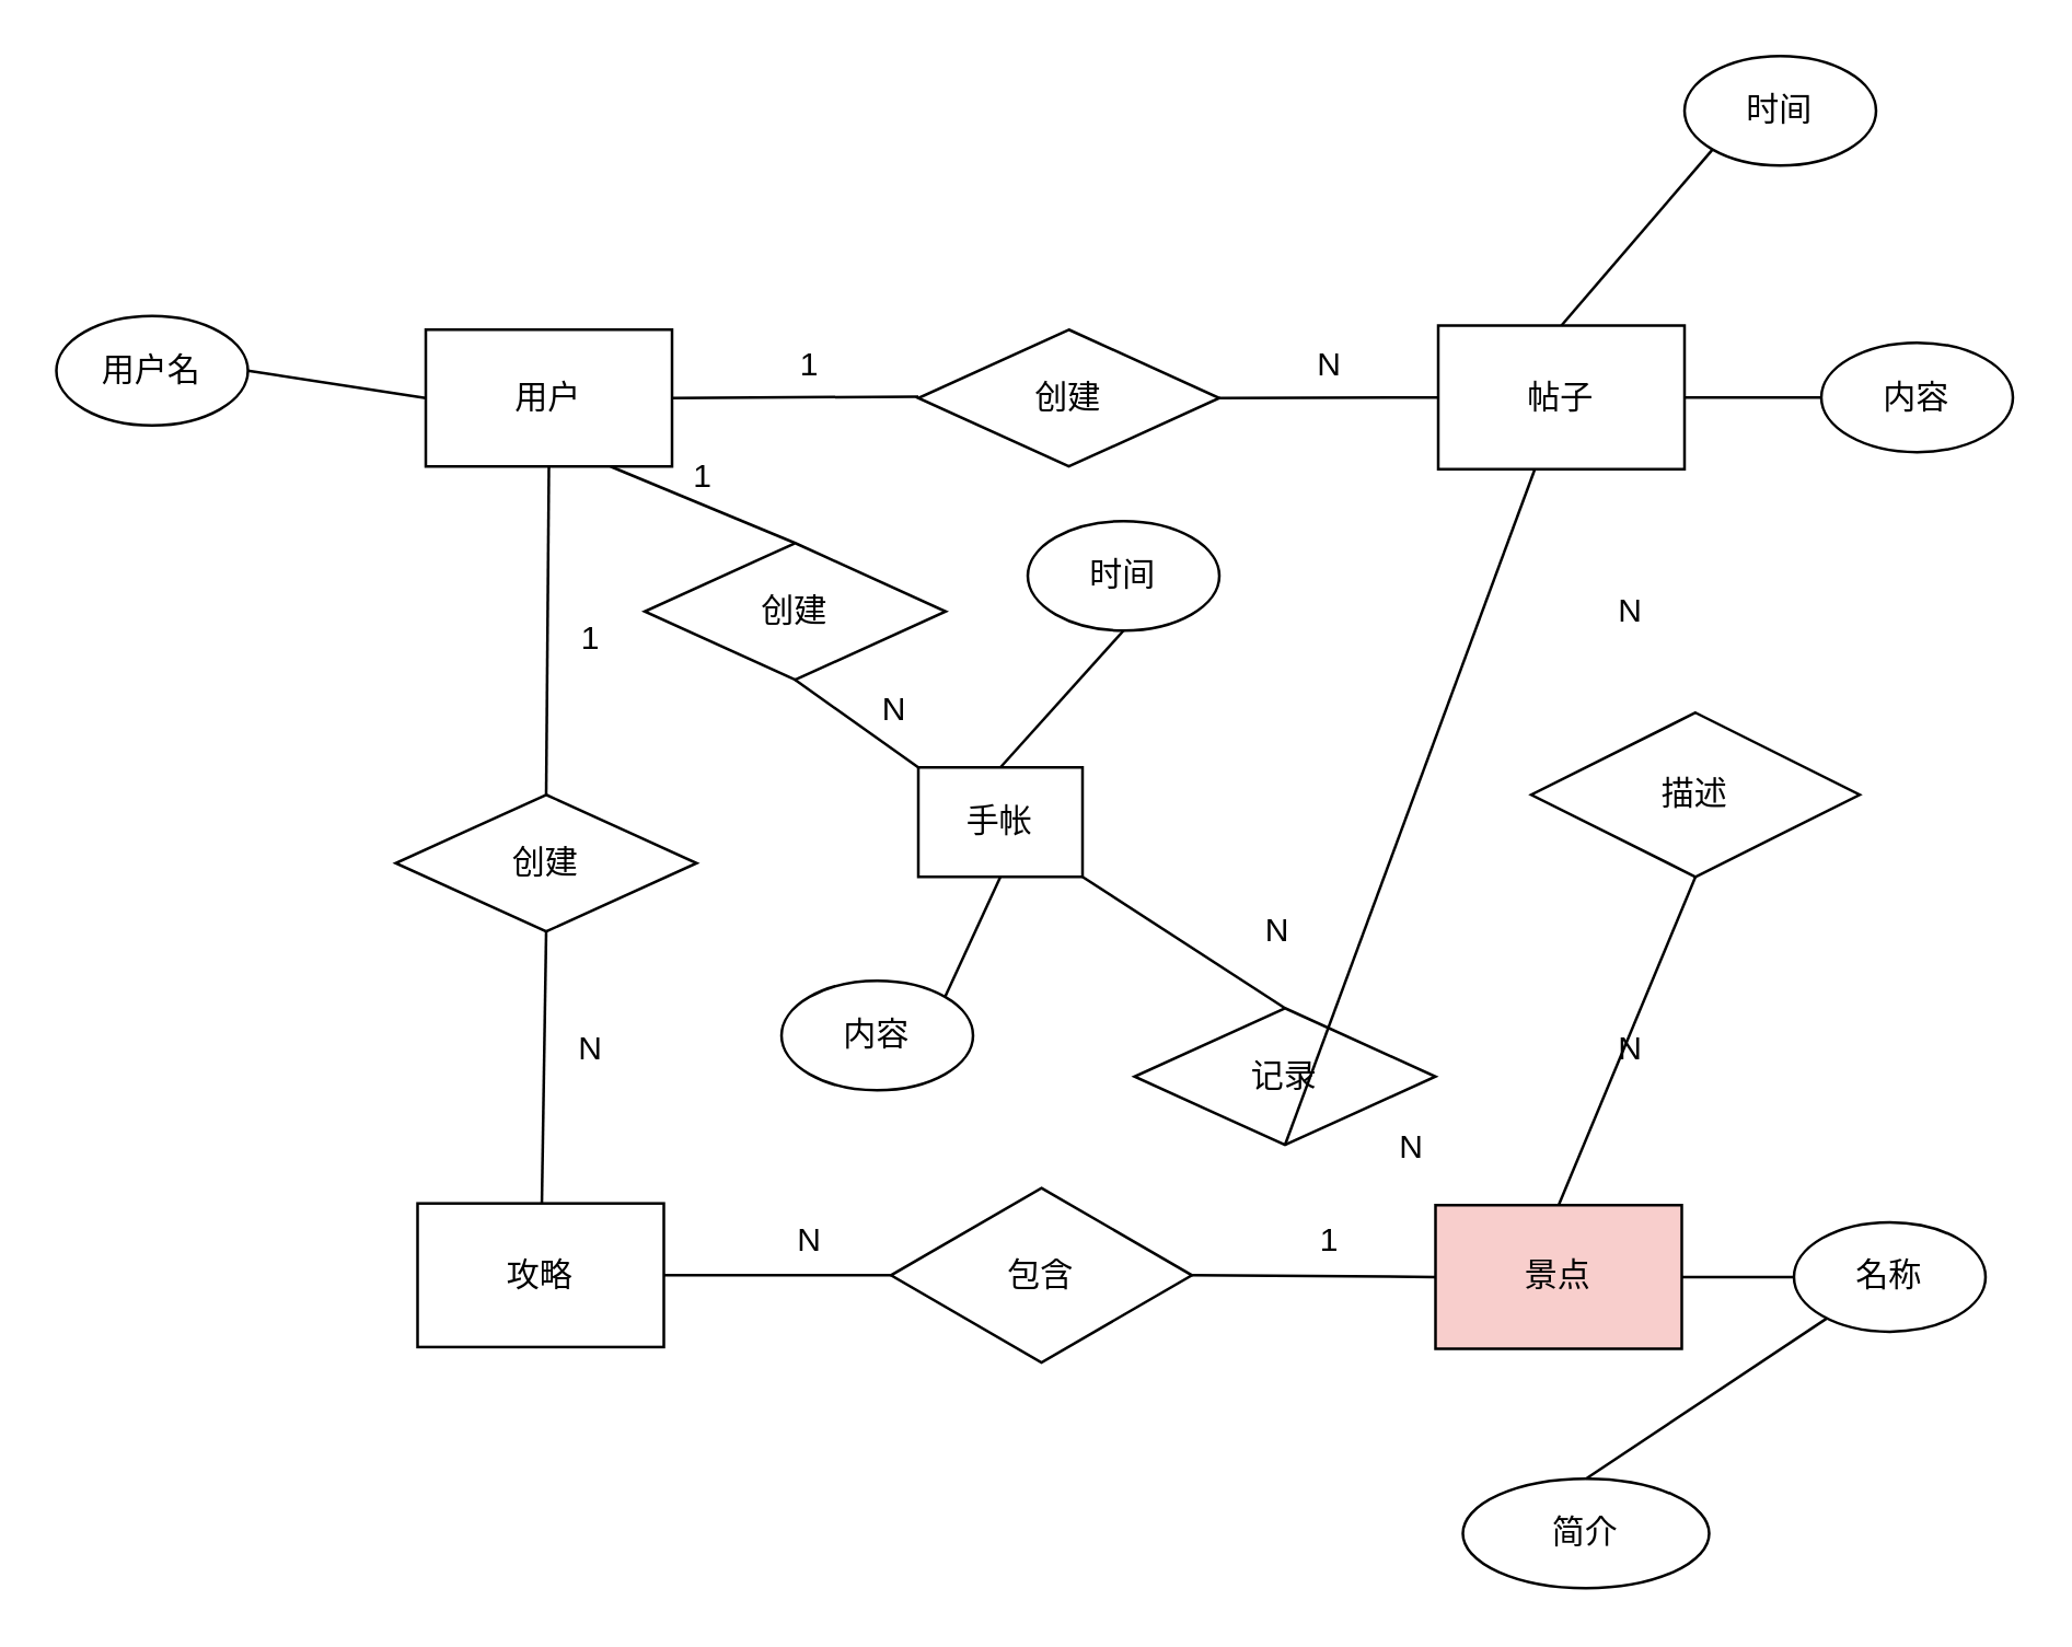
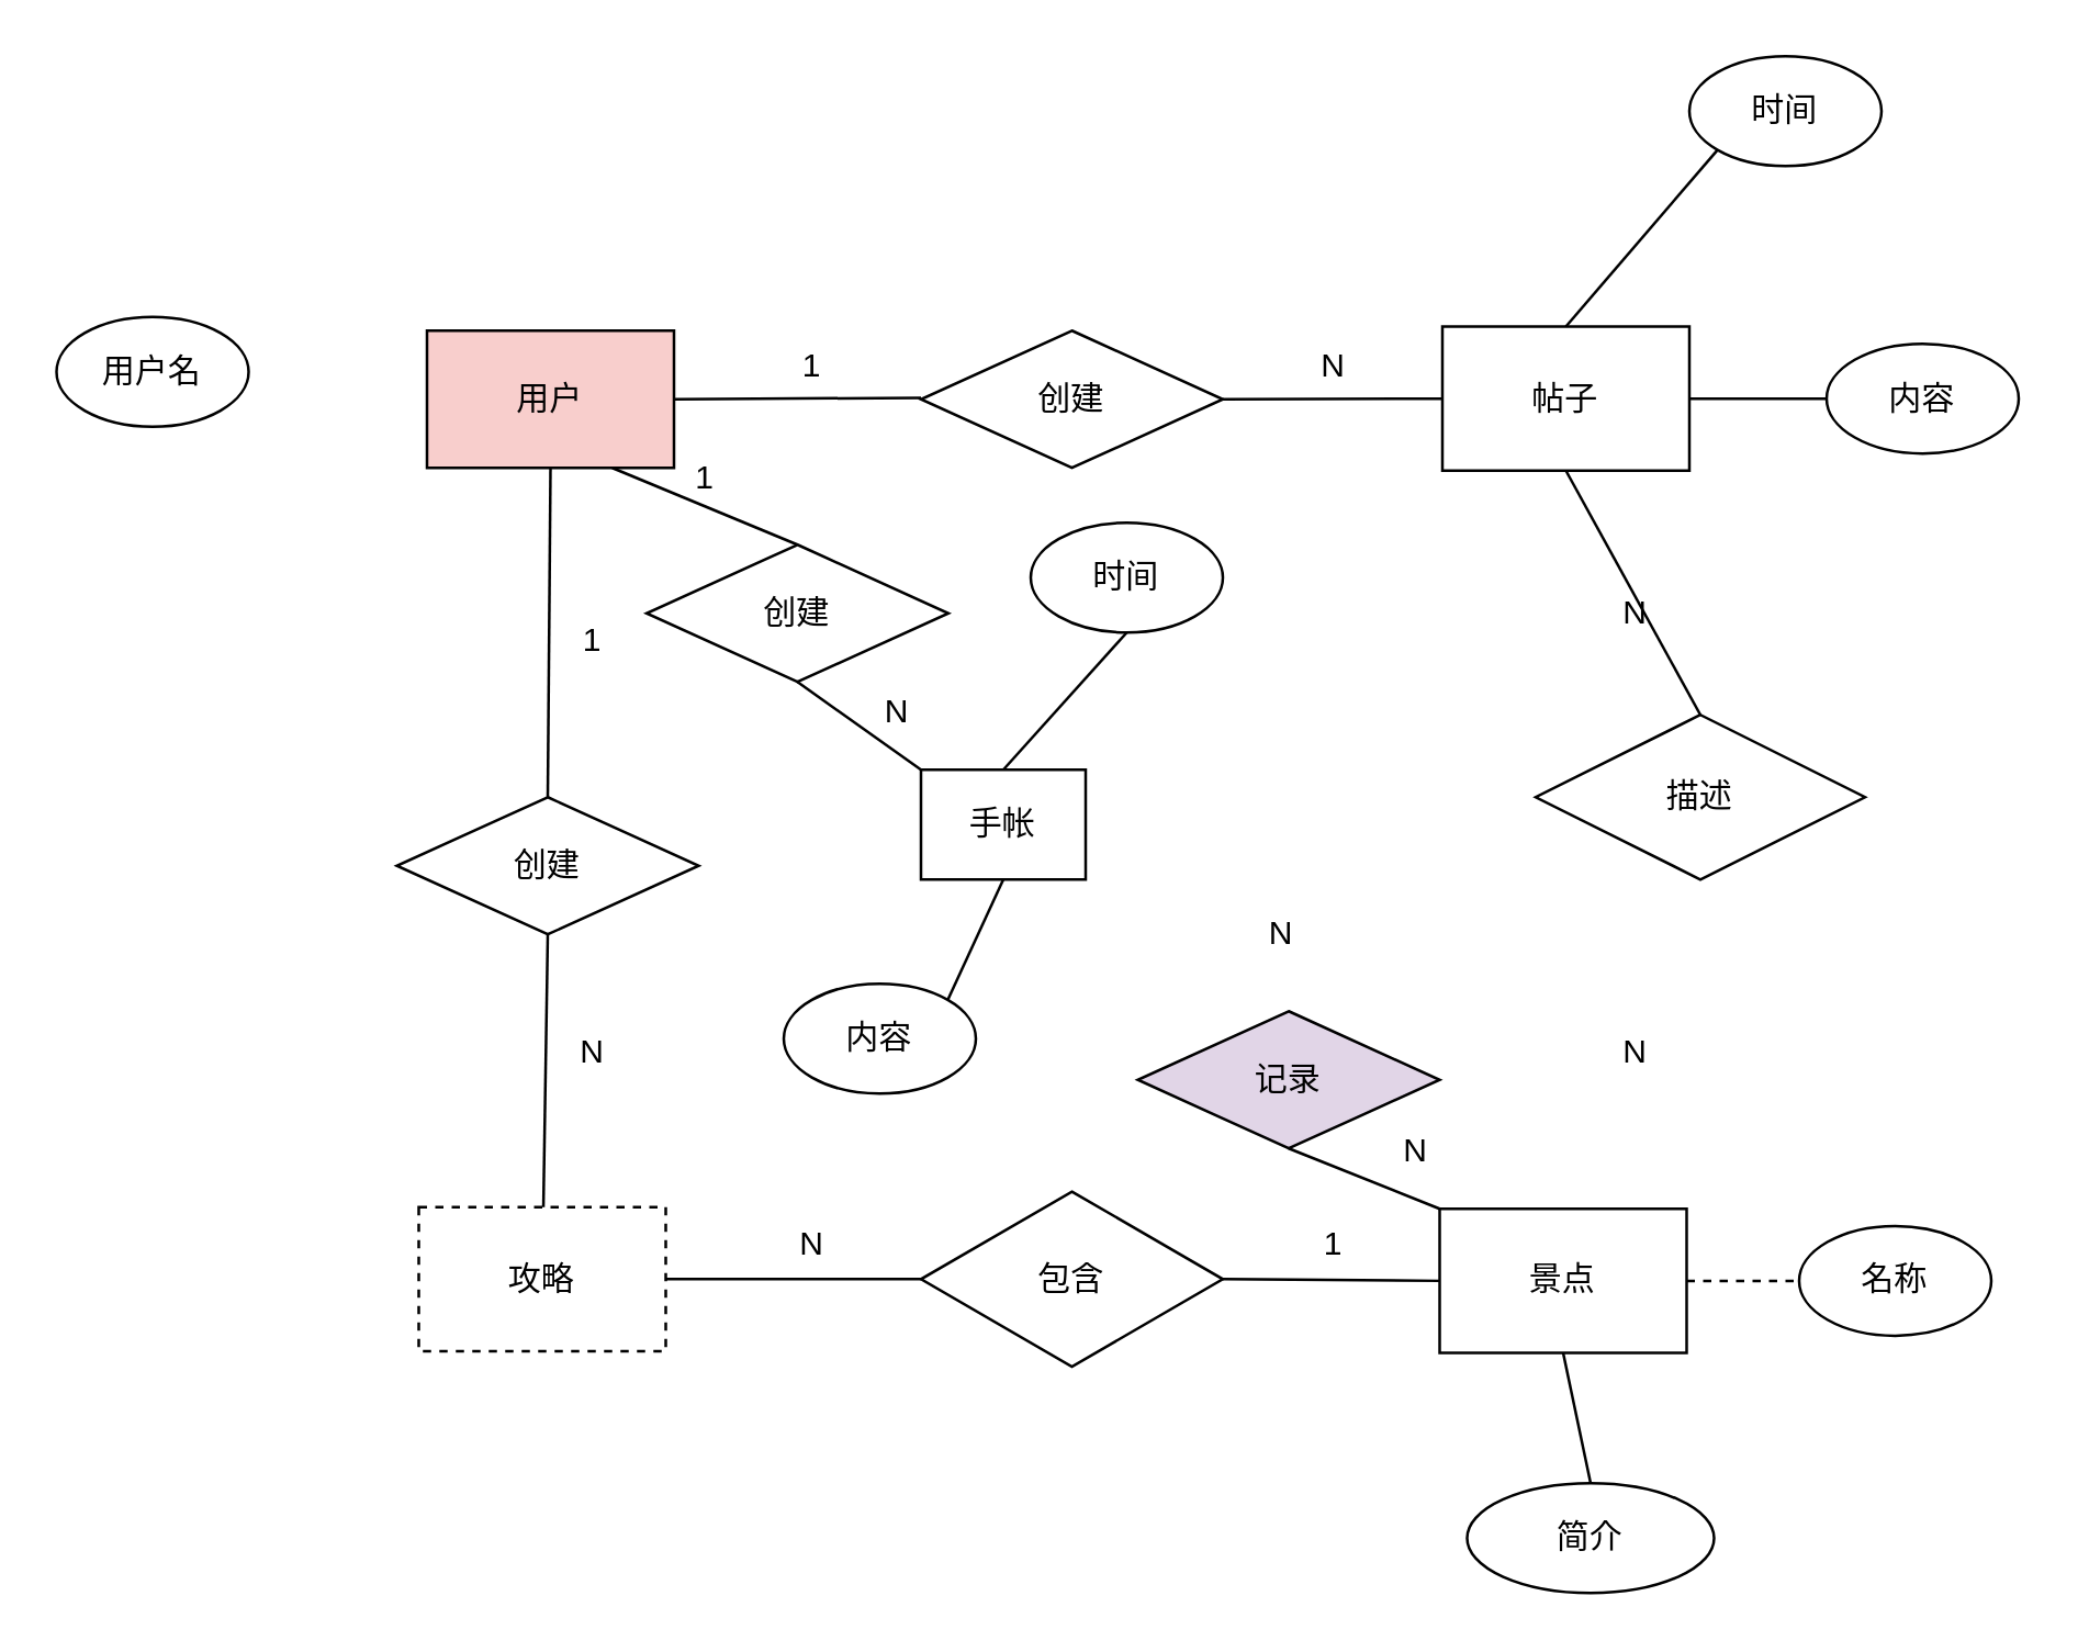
- <mxCell id="4" value="" style="endArrow=none;html=1;rounded=0;exitX=1;exitY=0.5;exitDx=0;exitDy=0;entryX=0;entryY=0.5;entryDx=0;entryDy=0;" parent="1" source="3" target="2" edge="1"><mxGeometry width="50" height="50" relative="1" as="geometry"><mxPoint x="425" y="270" as="sourcePoint" /><mxPoint x="475" y="220" as="targetPoint" /></mxGeometry></mxCell>
- <mxCell id="2" value="用户" style="rounded=0;whiteSpace=wrap;html=1;" parent="1" vertex="1"><mxGeometry x="155" y="120" width="90" height="50" as="geometry" /></mxCell>
+ <mxCell id="2" value="用户" style="rounded=0;whiteSpace=wrap;html=1;fillColor=#f8cecc;" parent="1" vertex="1"><mxGeometry x="155" y="120" width="90" height="50" as="geometry" /></mxCell>
+ <mxCell id="16" value="" style="endArrow=none;html=1;rounded=0;entryX=0.5;entryY=1;entryDx=0;entryDy=0;exitX=0.5;exitY=0;exitDx=0;exitDy=0;" parent="1" source="15" target="6" edge="1"><mxGeometry width="50" height="50" relative="1" as="geometry"><mxPoint x="425" y="270" as="sourcePoint" /><mxPoint x="475" y="220" as="targetPoint" /></mxGeometry></mxCell>
- <mxCell id="41" value="" style="endArrow=none;html=1;rounded=0;exitX=0.5;exitY=1;exitDx=0;exitDy=0;" parent="1" source="40" target="6" edge="1"><mxGeometry width="50" height="50" relative="1" as="geometry"><mxPoint x="425" y="370" as="sourcePoint" /><mxPoint x="475" y="320" as="targetPoint" /></mxGeometry></mxCell>
+ <mxCell id="41" value="" style="endArrow=none;html=1;rounded=0;entryX=0;entryY=0;entryDx=0;entryDy=0;exitX=0.5;exitY=1;exitDx=0;exitDy=0;" parent="1" source="40" target="17" edge="1"><mxGeometry width="50" height="50" relative="1" as="geometry"><mxPoint x="425" y="370" as="sourcePoint" /><mxPoint x="475" y="320" as="targetPoint" /></mxGeometry></mxCell>
- <mxCell id="42" value="" style="endArrow=none;html=1;rounded=0;exitX=1;exitY=1;exitDx=0;exitDy=0;entryX=0.5;entryY=0;entryDx=0;entryDy=0;" parent="1" source="36" target="40" edge="1"><mxGeometry width="50" height="50" relative="1" as="geometry"><mxPoint x="425" y="370" as="sourcePoint" /><mxPoint x="475" y="320" as="targetPoint" /></mxGeometry></mxCell>
- <mxCell id="18" value="" style="endArrow=none;html=1;rounded=0;entryX=0.5;entryY=0;entryDx=0;entryDy=0;exitX=0.5;exitY=1;exitDx=0;exitDy=0;" parent="1" source="15" target="17" edge="1"><mxGeometry width="50" height="50" relative="1" as="geometry"><mxPoint x="425" y="270" as="sourcePoint" /><mxPoint x="475" y="220" as="targetPoint" /></mxGeometry></mxCell>
- <mxCell id="40" value="记录" style="rhombus;whiteSpace=wrap;html=1;" parent="1" vertex="1"><mxGeometry x="414" y="368" width="110" height="50" as="geometry" /></mxCell>
+ <mxCell id="40" value="记录" style="rhombus;whiteSpace=wrap;html=1;fillColor=#e1d5e7;" parent="1" vertex="1"><mxGeometry x="414" y="368" width="110" height="50" as="geometry" /></mxCell>
- <mxCell id="25" value="攻略" style="whiteSpace=wrap;html=1;" parent="1" vertex="1"><mxGeometry x="152" y="439.37" width="90" height="52.5" as="geometry" /></mxCell>
+ <mxCell id="25" value="攻略" style="whiteSpace=wrap;html=1;dashed=1;" parent="1" vertex="1"><mxGeometry x="152" y="439.37" width="90" height="52.5" as="geometry" /></mxCell>
- <mxCell id="26" value="包含" style="rhombus;whiteSpace=wrap;html=1;" parent="1" vertex="1"><mxGeometry x="325" y="433.75" width="110" height="63.75" as="geometry" /></mxCell>
+ <mxCell id="26" value="包含" style="rhombus;whiteSpace=wrap;html=1;" parent="1" vertex="1"><mxGeometry x="335" y="433.75" width="110" height="63.75" as="geometry" /></mxCell>
- <mxCell id="17" value="景点" style="whiteSpace=wrap;html=1;fillColor=#f8cecc;" parent="1" vertex="1"><mxGeometry x="524" y="440" width="90" height="52.5" as="geometry" /></mxCell>
+ <mxCell id="17" value="景点" style="whiteSpace=wrap;html=1;" parent="1" vertex="1"><mxGeometry x="524" y="440" width="90" height="52.5" as="geometry" /></mxCell>
- <mxCell id="22" value="" style="endArrow=none;html=1;rounded=0;entryX=0;entryY=0.5;entryDx=0;entryDy=0;" parent="1" source="17" target="21" edge="1"><mxGeometry width="50" height="50" relative="1" as="geometry"><mxPoint x="425" y="370" as="sourcePoint" /><mxPoint x="475" y="320" as="targetPoint" /></mxGeometry></mxCell>
+ <mxCell id="22" value="" style="endArrow=none;html=1;rounded=0;entryX=0;entryY=0.5;entryDx=0;entryDy=0;dashed=1;" parent="1" source="17" target="21" edge="1"><mxGeometry width="50" height="50" relative="1" as="geometry"><mxPoint x="425" y="370" as="sourcePoint" /><mxPoint x="475" y="320" as="targetPoint" /></mxGeometry></mxCell>
- <mxCell id="24" value="" style="endArrow=none;html=1;rounded=0;exitX=0.5;exitY=0;exitDx=0;exitDy=0;" parent="1" source="23" target="21" edge="1"><mxGeometry width="50" height="50" relative="1" as="geometry"><mxPoint x="425" y="370" as="sourcePoint" /><mxPoint x="475" y="320" as="targetPoint" /></mxGeometry></mxCell>
+ <mxCell id="24" value="" style="endArrow=none;html=1;rounded=0;entryX=0.5;entryY=1;entryDx=0;entryDy=0;exitX=0.5;exitY=0;exitDx=0;exitDy=0;" parent="1" source="23" target="17" edge="1"><mxGeometry width="50" height="50" relative="1" as="geometry"><mxPoint x="425" y="370" as="sourcePoint" /><mxPoint x="475" y="320" as="targetPoint" /></mxGeometry></mxCell>
